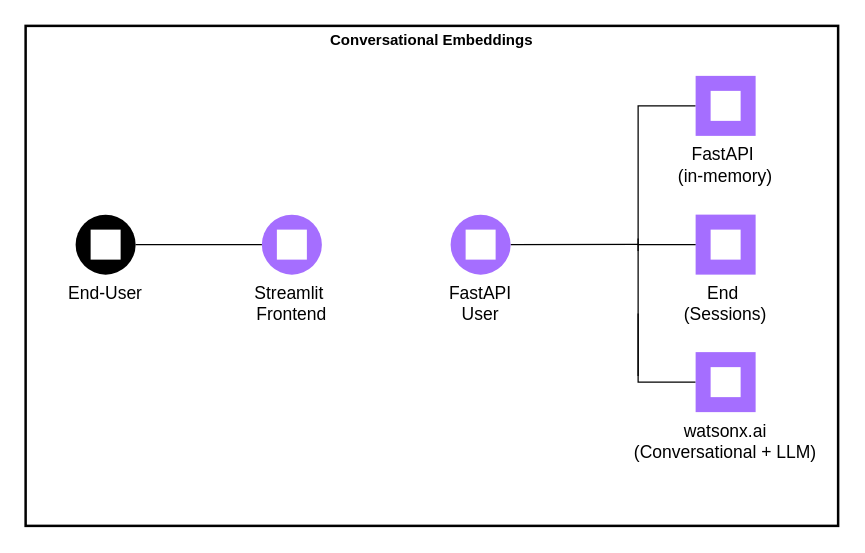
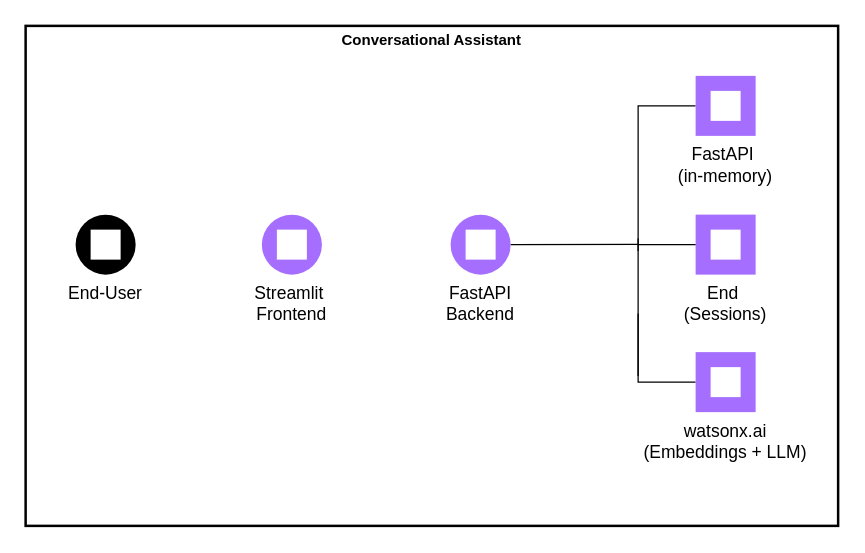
- <mxCell id="3" value="Conversational Embeddings" style="fontStyle=1;verticalAlign=top;align=center;spacingTop=-2;fillColor=none;rounded=0;whiteSpace=wrap;html=1;strokeColor=light-dark(#000000, #6692ce);strokeWidth=2;dashed=0;container=0;collapsible=0;expand=0;recursiveResize=0;" vertex="1" parent="2"><mxGeometry width="650" height="400" as="geometry" /></mxCell>
+ <mxCell id="3" value="Conversational Assistant" style="fontStyle=1;verticalAlign=top;align=center;spacingTop=-2;fillColor=none;rounded=0;whiteSpace=wrap;html=1;strokeColor=light-dark(#000000, #6692ce);strokeWidth=2;dashed=0;container=0;collapsible=0;expand=0;recursiveResize=0;" vertex="1" parent="2"><mxGeometry width="650" height="400" as="geometry" /></mxCell>
- <mxCell id="15" value="" style="endArrow=none;html=1;rounded=0;exitX=1;exitY=0.5;exitDx=0;exitDy=0;entryX=0;entryY=0.5;entryDx=0;entryDy=0;" edge="1" source="16" target="13" parent="2"><mxGeometry width="50" height="50" relative="1" as="geometry"><mxPoint x="310" y="128" as="sourcePoint" /><mxPoint x="360" y="78" as="targetPoint" /></mxGeometry></mxCell>
- <mxCell id="11" value="FastAPI&#10;User" style="shape=ellipse;fillColor=#A56EFF;aspect=fixed;resizable=0;labelPosition=center;verticalLabelPosition=bottom;align=center;verticalAlign=top;strokeColor=none;fontSize=14;" vertex="1" parent="2"><mxGeometry x="340" y="151" width="48" height="48" as="geometry" /></mxCell>
+ <mxCell id="11" value="FastAPI&#10;Backend" style="shape=ellipse;fillColor=#A56EFF;aspect=fixed;resizable=0;labelPosition=center;verticalLabelPosition=bottom;align=center;verticalAlign=top;strokeColor=none;fontSize=14;" vertex="1" parent="2"><mxGeometry x="340" y="151" width="48" height="48" as="geometry" /></mxCell>
- <mxCell id="6" value="watsonx.ai&#10;(Conversational + LLM)" style="shape=rect;fillColor=#A56EFF;aspect=fixed;resizable=0;labelPosition=center;verticalLabelPosition=bottom;align=center;verticalAlign=top;strokeColor=none;fontSize=14;" vertex="1" parent="2"><mxGeometry x="536" y="261" width="48" height="48" as="geometry" /></mxCell>
+ <mxCell id="6" value="watsonx.ai&#10;(Embeddings + LLM)" style="shape=rect;fillColor=#A56EFF;aspect=fixed;resizable=0;labelPosition=center;verticalLabelPosition=bottom;align=center;verticalAlign=top;strokeColor=none;fontSize=14;" vertex="1" parent="2"><mxGeometry x="536" y="261" width="48" height="48" as="geometry" /></mxCell>
